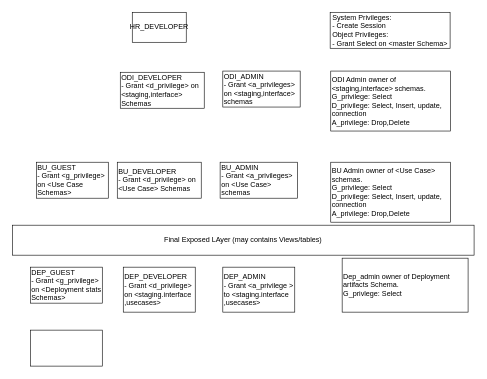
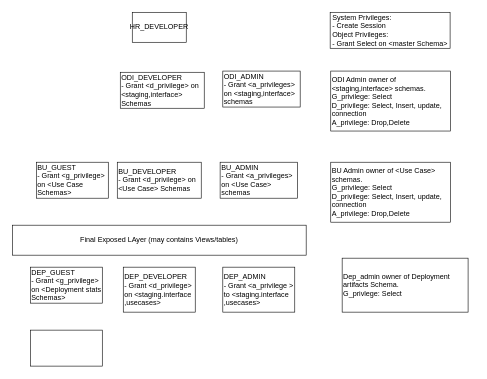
- <mxCell id="11" value="Final Exposed LAyer (may contains Views/tables)" style="rounded=0;whiteSpace=wrap;html=1;" vertex="1" parent="1"><mxGeometry x="20" y="375" width="770" height="50" as="geometry" /></mxCell>
+ <mxCell id="11" value="Final Exposed LAyer (may contains Views/tables)" style="rounded=0;whiteSpace=wrap;html=1;" vertex="1" parent="1"><mxGeometry x="20" y="375" width="490" height="50" as="geometry" /></mxCell>
